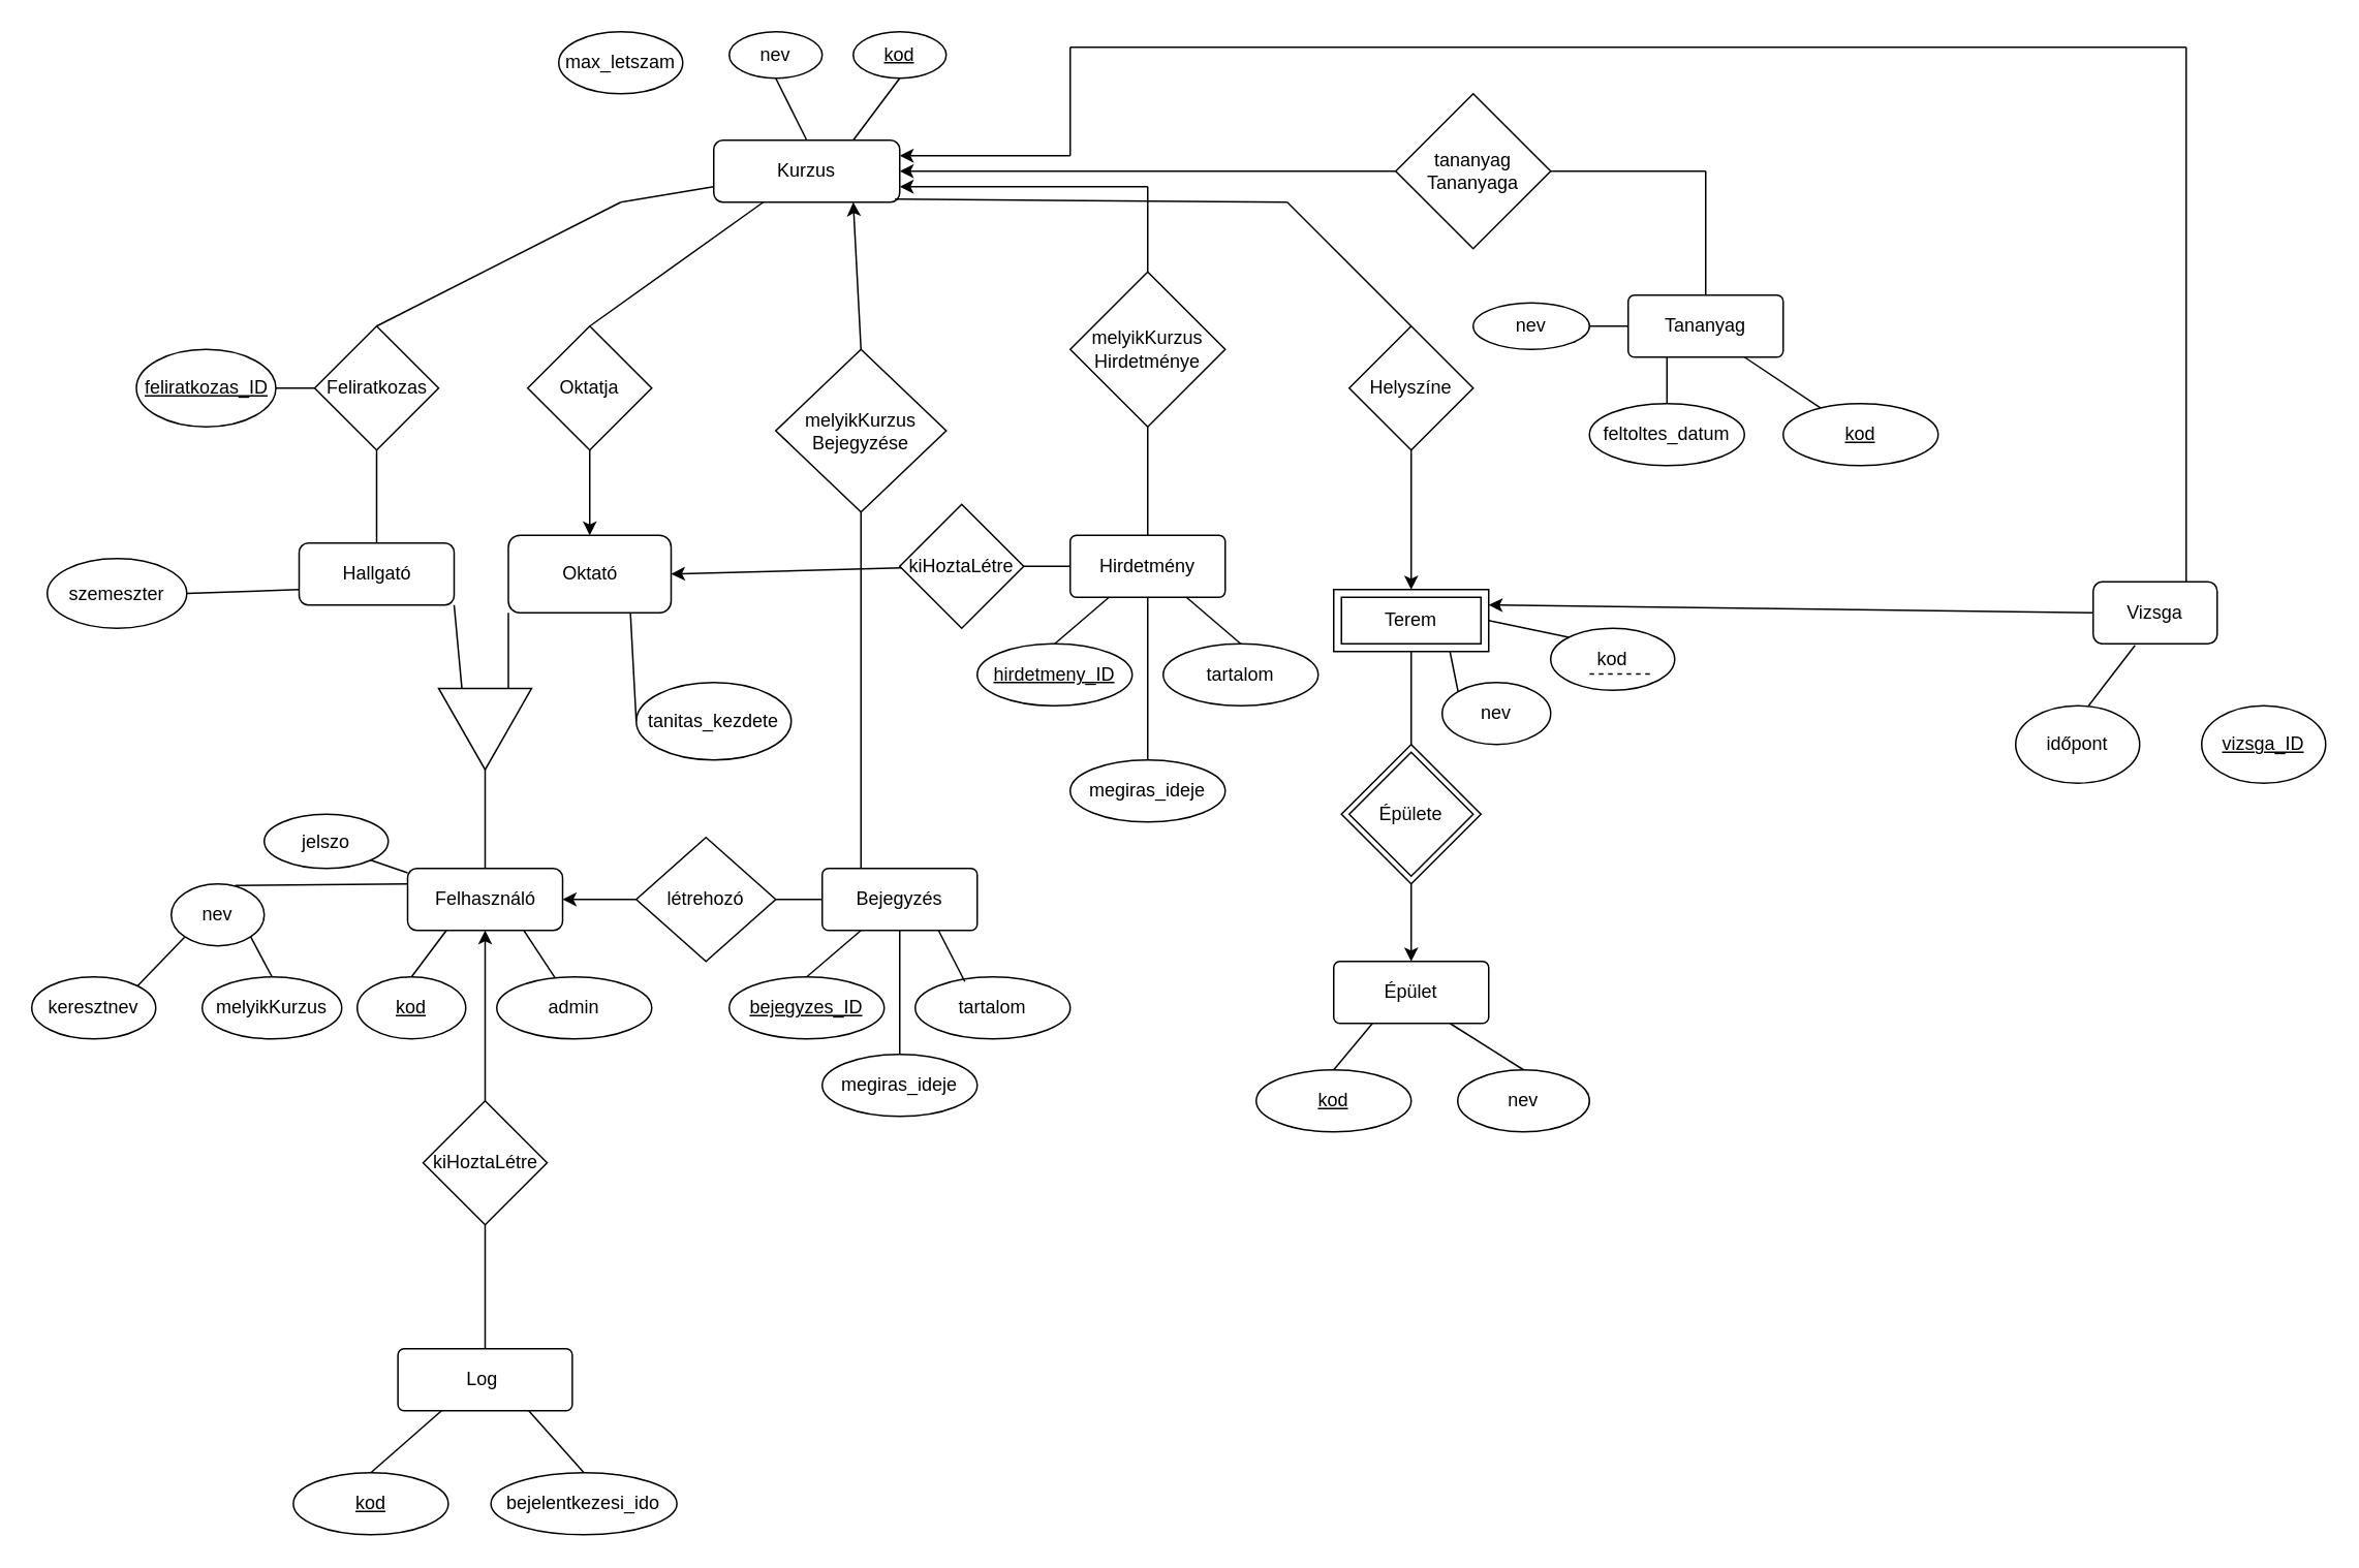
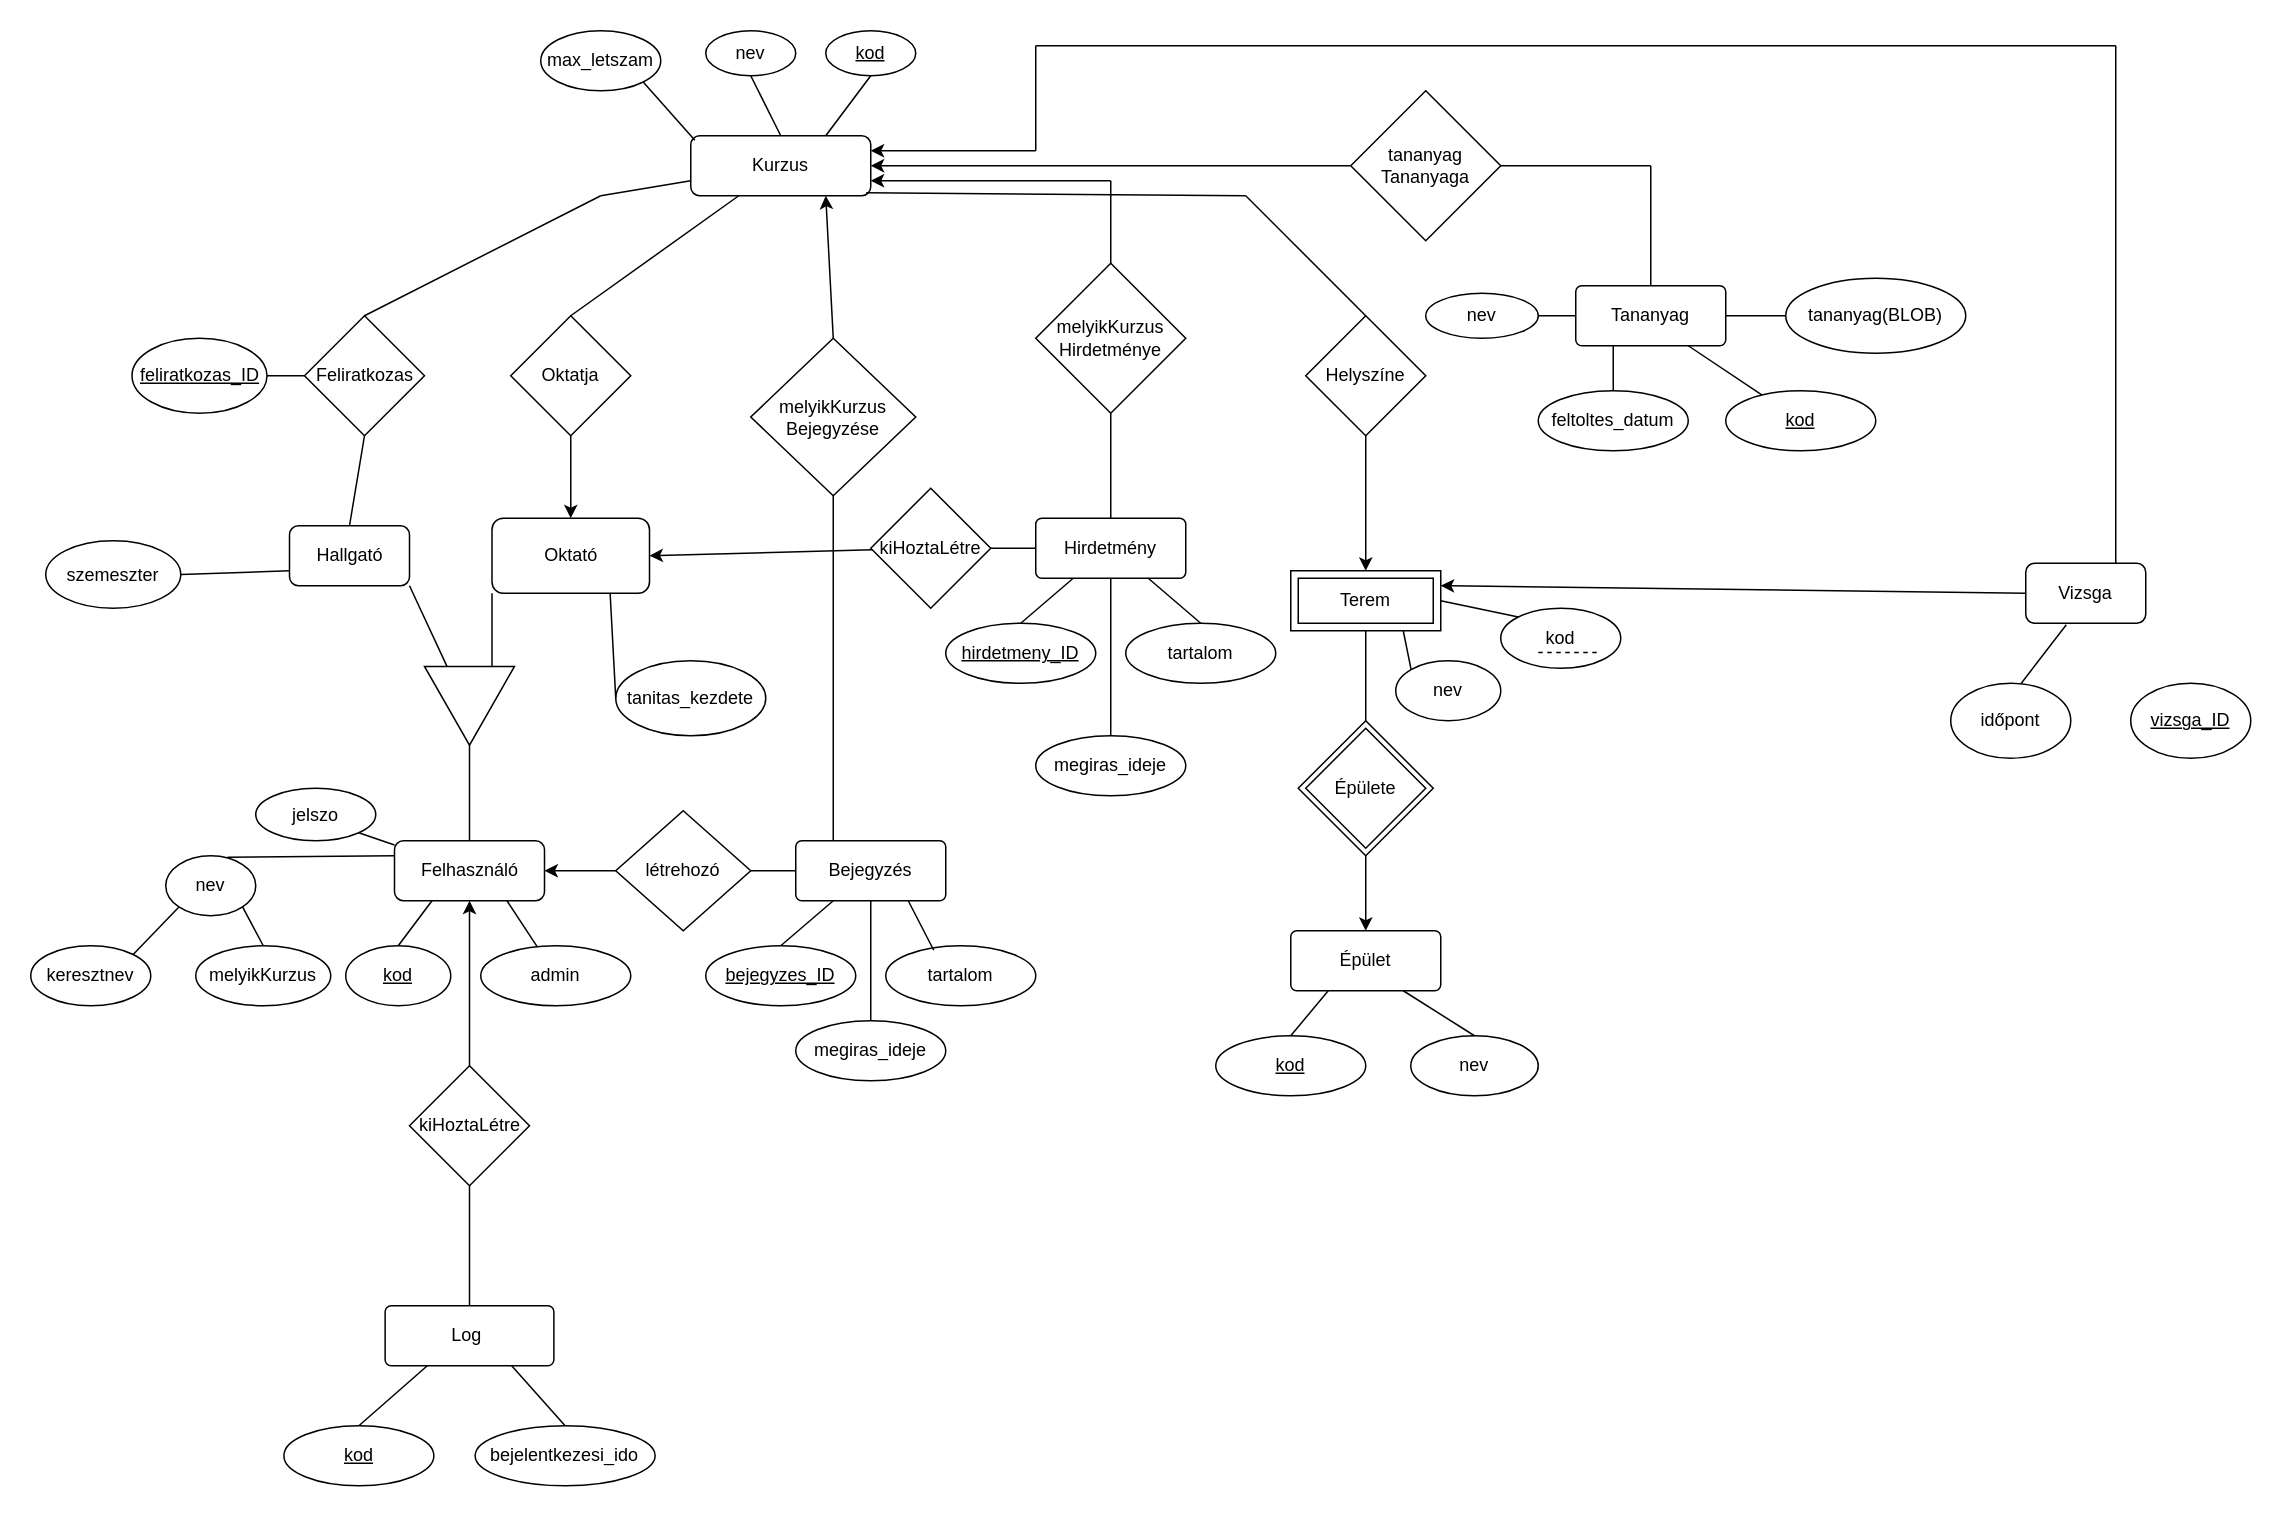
+ <mxCell id="6" value="" style="endArrow=none;html=1;rounded=0;entryX=0.023;entryY=0.074;entryDx=0;entryDy=0;entryPerimeter=0;exitX=1;exitY=1;exitDx=0;exitDy=0;" parent="1" source="7" target="3" edge="1"><mxGeometry width="50" height="50" relative="1" as="geometry"><mxPoint x="400" y="40" as="sourcePoint" /><mxPoint x="450" y="90" as="targetPoint" /></mxGeometry></mxCell>
+ <mxCell id="83" value="" style="endArrow=none;html=1;rounded=0;entryX=0;entryY=0.5;entryDx=0;entryDy=0;exitX=1;exitY=0.5;exitDx=0;exitDy=0;" parent="1" source="53" target="80" edge="1"><mxGeometry width="50" height="50" relative="1" as="geometry"><mxPoint x="810" y="410" as="sourcePoint" /><mxPoint x="860" y="360" as="targetPoint" /></mxGeometry></mxCell>
+ <mxCell id="80" value="tananyag(BLOB)" style="ellipse;whiteSpace=wrap;html=1;align=center;" parent="1" vertex="1"><mxGeometry x="1190" y="185" width="120" height="50" as="geometry" /></mxCell>
- <mxCell id="19" value="Hallgató" style="rounded=1;whiteSpace=wrap;html=1;" parent="1" vertex="1"><mxGeometry x="192.5" y="350" width="100" height="40" as="geometry" /></mxCell>
+ <mxCell id="19" value="Hallgató" style="rounded=1;whiteSpace=wrap;html=1;" parent="1" vertex="1"><mxGeometry x="192.5" y="350" width="80" height="40" as="geometry" /></mxCell>
